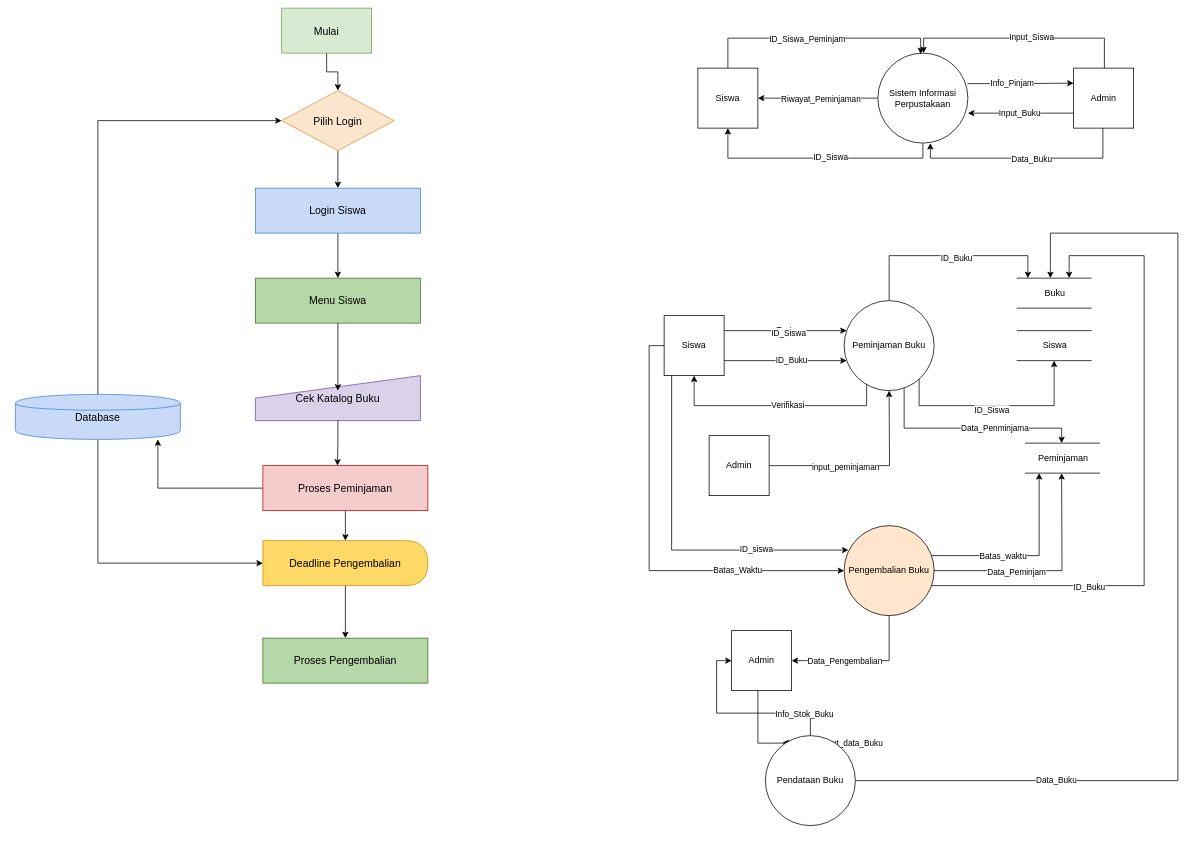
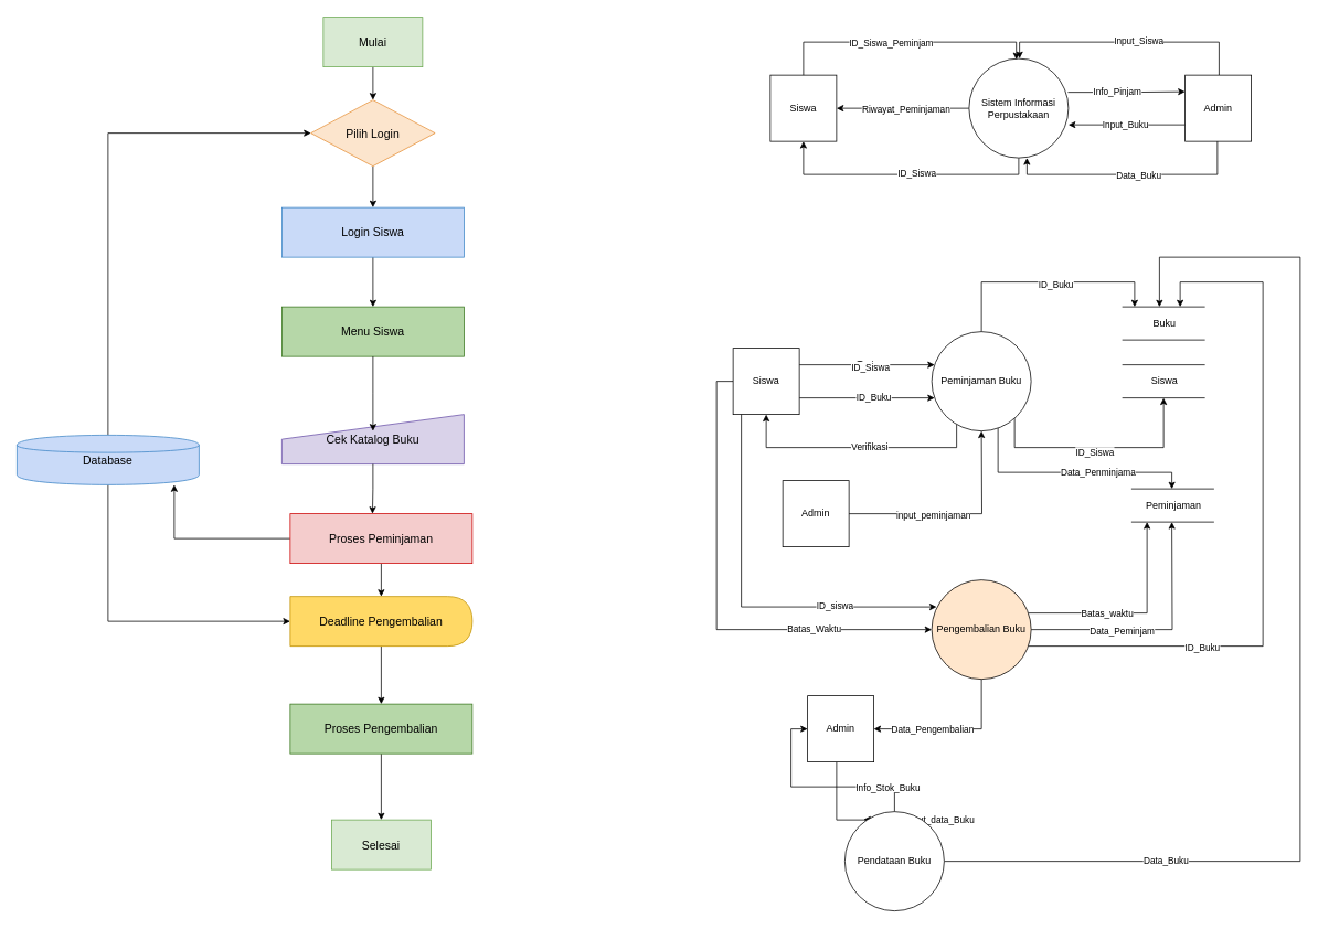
- <mxCell id="71" value="Mulai" style="shape=terminator;fillColor=#D9EAD3;strokeColor=#6AA84F;fontSize=14;" vertex="1" parent="1"><mxGeometry x="375" y="10" width="120" height="60" as="geometry" /></mxCell>
+ <mxCell id="71" value="Mulai" style="shape=terminator;fillColor=#D9EAD3;strokeColor=#6AA84F;fontSize=14;" vertex="1" parent="1"><mxGeometry x="390" y="20" width="120" height="60" as="geometry" /></mxCell>
+ <mxCell id="83" style="edgeStyle=orthogonalEdgeStyle;rounded=0;orthogonalLoop=1;jettySize=auto;html=1;entryX=0.5;entryY=0;entryDx=0;entryDy=0;" edge="1" parent="1" source="84" target="88"><mxGeometry relative="1" as="geometry" /></mxCell>
+ <mxCell id="88" value="Selesai" style="shape=terminator;fillColor=#D9EAD3;strokeColor=#6AA84F;fontSize=14;" vertex="1" parent="1"><mxGeometry x="400" y="990" width="120" height="60" as="geometry" /></mxCell>
